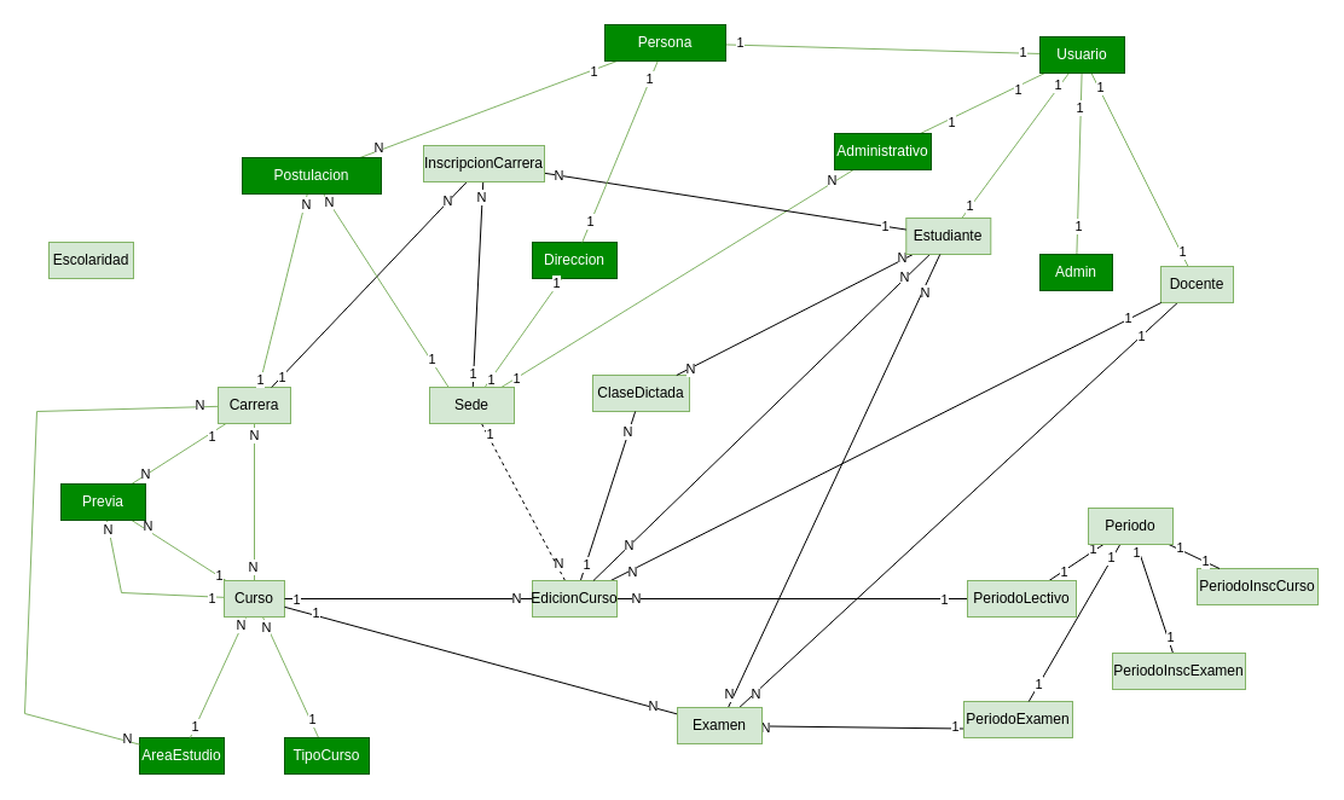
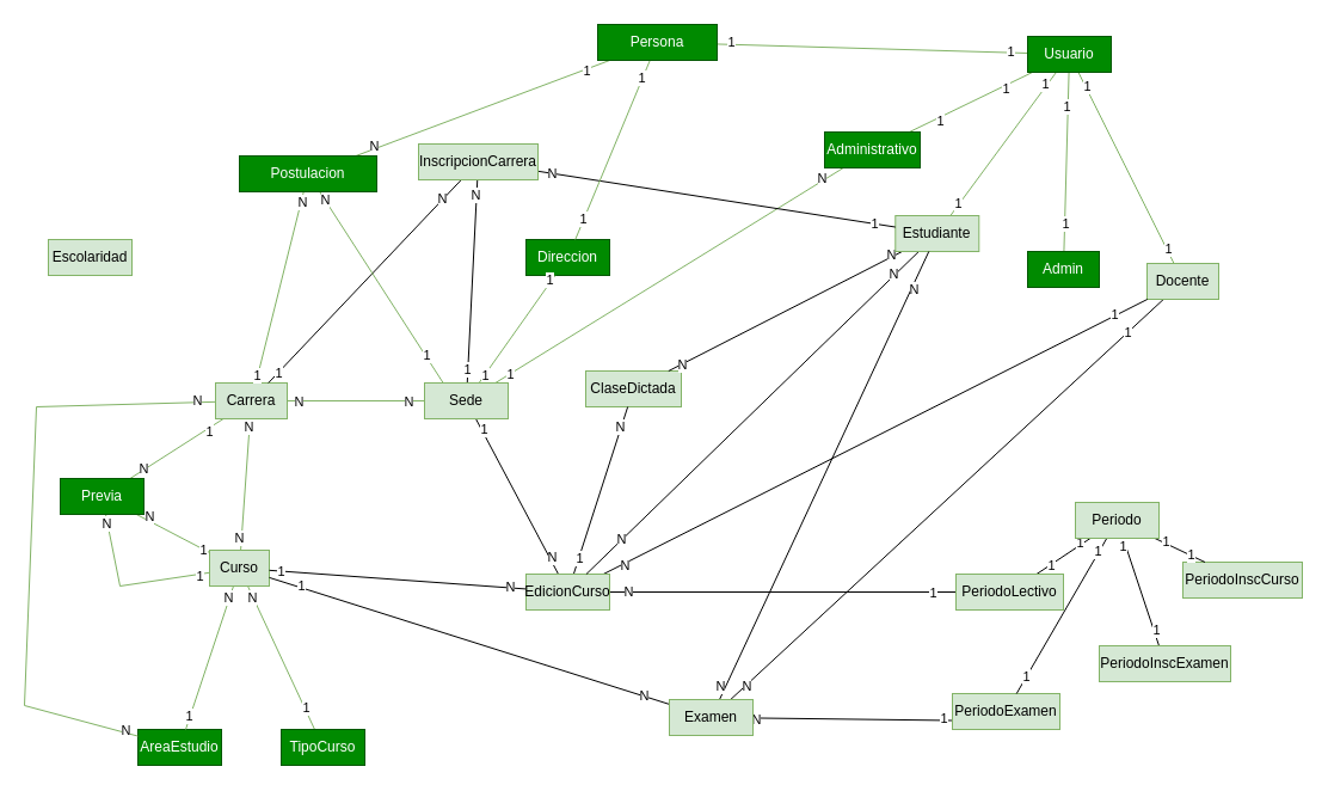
+ <mxCell id="17" style="edgeStyle=none;rounded=0;orthogonalLoop=1;jettySize=auto;html=1;endArrow=none;endFill=0;fillColor=#d5e8d4;strokeColor=#82b366;" parent="1" source="23" target="127" edge="1"><mxGeometry relative="1" as="geometry" /></mxCell>
+ <mxCell id="18" value="N" style="edgeLabel;html=1;align=center;verticalAlign=middle;resizable=0;points=[];" parent="17" vertex="1" connectable="0"><mxGeometry x="-0.848" relative="1" as="geometry"><mxPoint as="offset" /></mxGeometry></mxCell>
+ <mxCell id="19" value="N" style="edgeLabel;html=1;align=center;verticalAlign=middle;resizable=0;points=[];" parent="17" vertex="1" connectable="0"><mxGeometry x="0.761" relative="1" as="geometry"><mxPoint as="offset" /></mxGeometry></mxCell>
- <mxCell id="43" style="edgeStyle=none;rounded=0;orthogonalLoop=1;jettySize=auto;html=1;endArrow=none;endFill=0;dashed=1;" parent="1" source="55" target="127" edge="1"><mxGeometry relative="1" as="geometry" /></mxCell>
+ <mxCell id="43" style="edgeStyle=none;rounded=0;orthogonalLoop=1;jettySize=auto;html=1;endArrow=none;endFill=0;" parent="1" source="55" target="127" edge="1"><mxGeometry relative="1" as="geometry" /></mxCell>
- <mxCell id="31" value="Curso" style="rounded=0;whiteSpace=wrap;html=1;fillColor=#d5e8d4;strokeColor=#82b366;" parent="1" vertex="1"><mxGeometry x="185" y="480" width="50" height="30" as="geometry" /></mxCell>
+ <mxCell id="31" value="Curso" style="rounded=0;whiteSpace=wrap;html=1;fillColor=#d5e8d4;strokeColor=#82b366;" parent="1" vertex="1"><mxGeometry x="175" y="460" width="50" height="30" as="geometry" /></mxCell>
